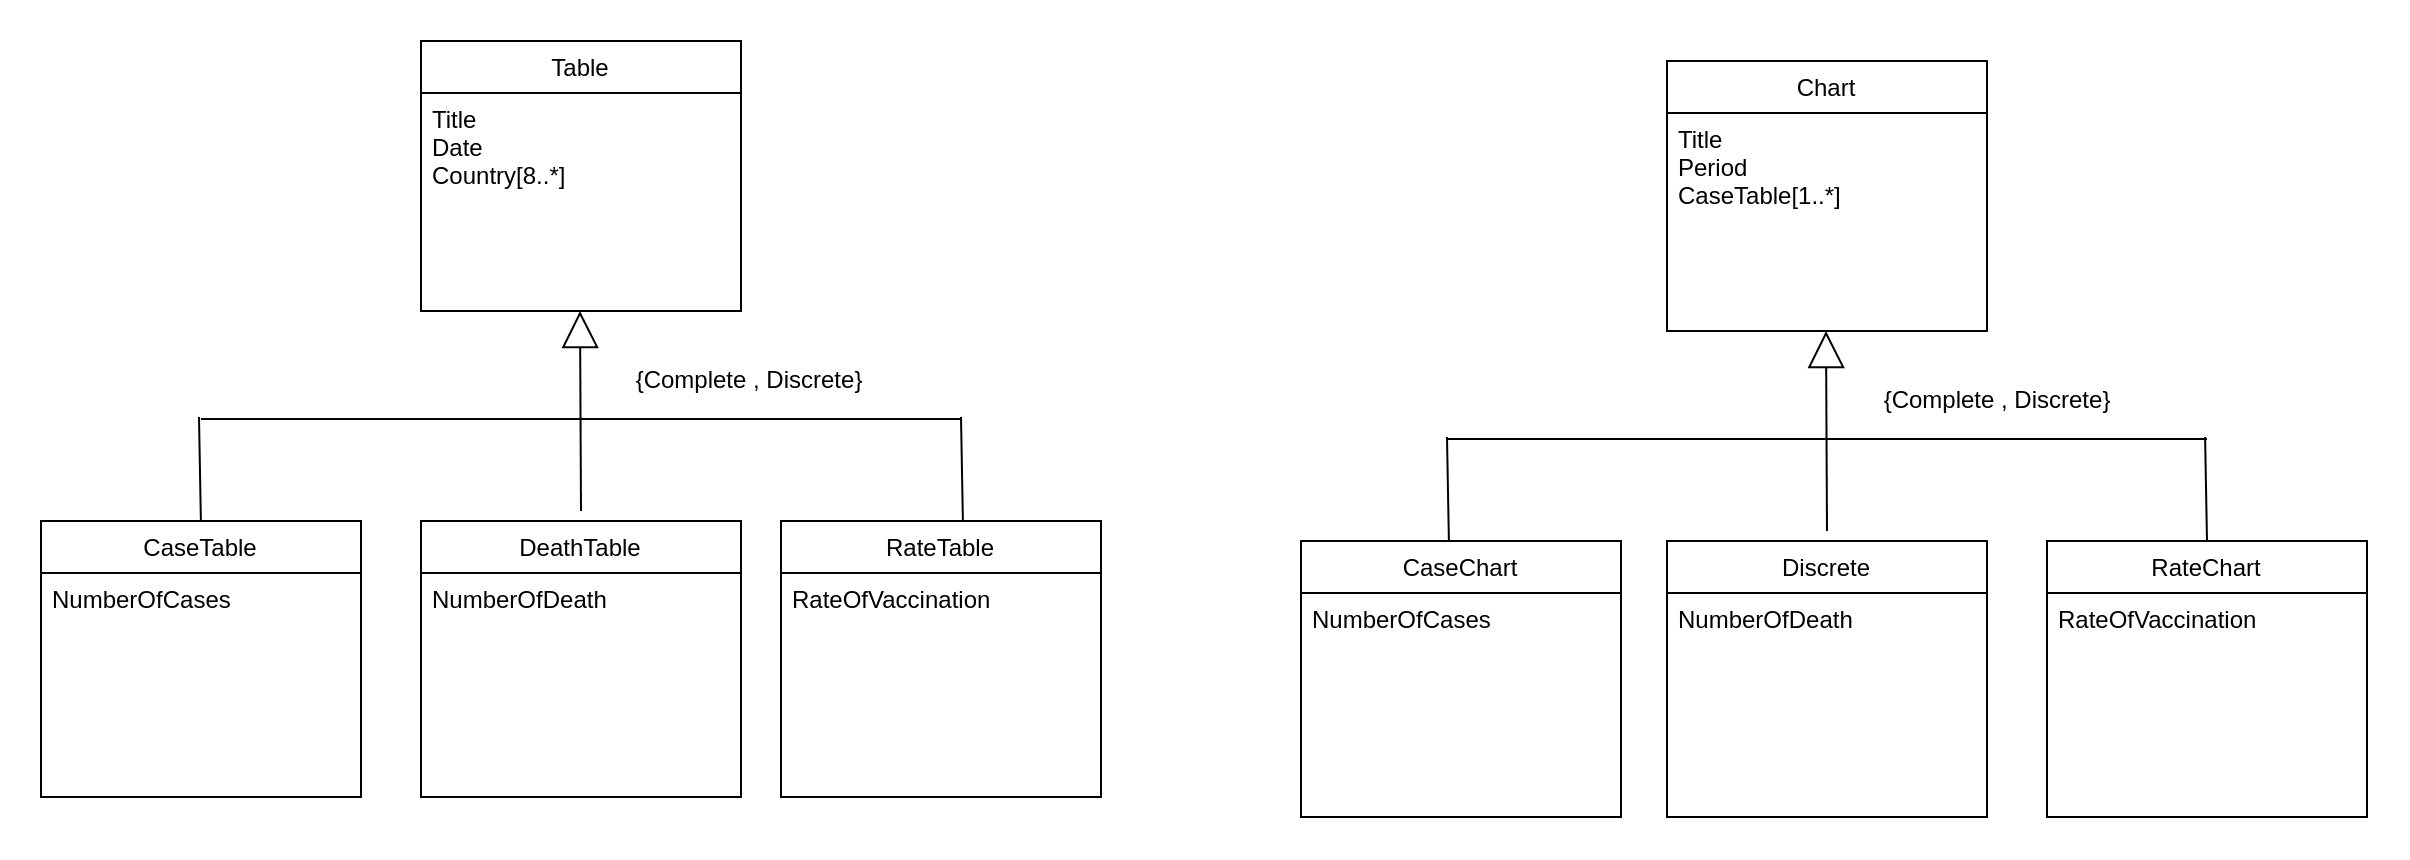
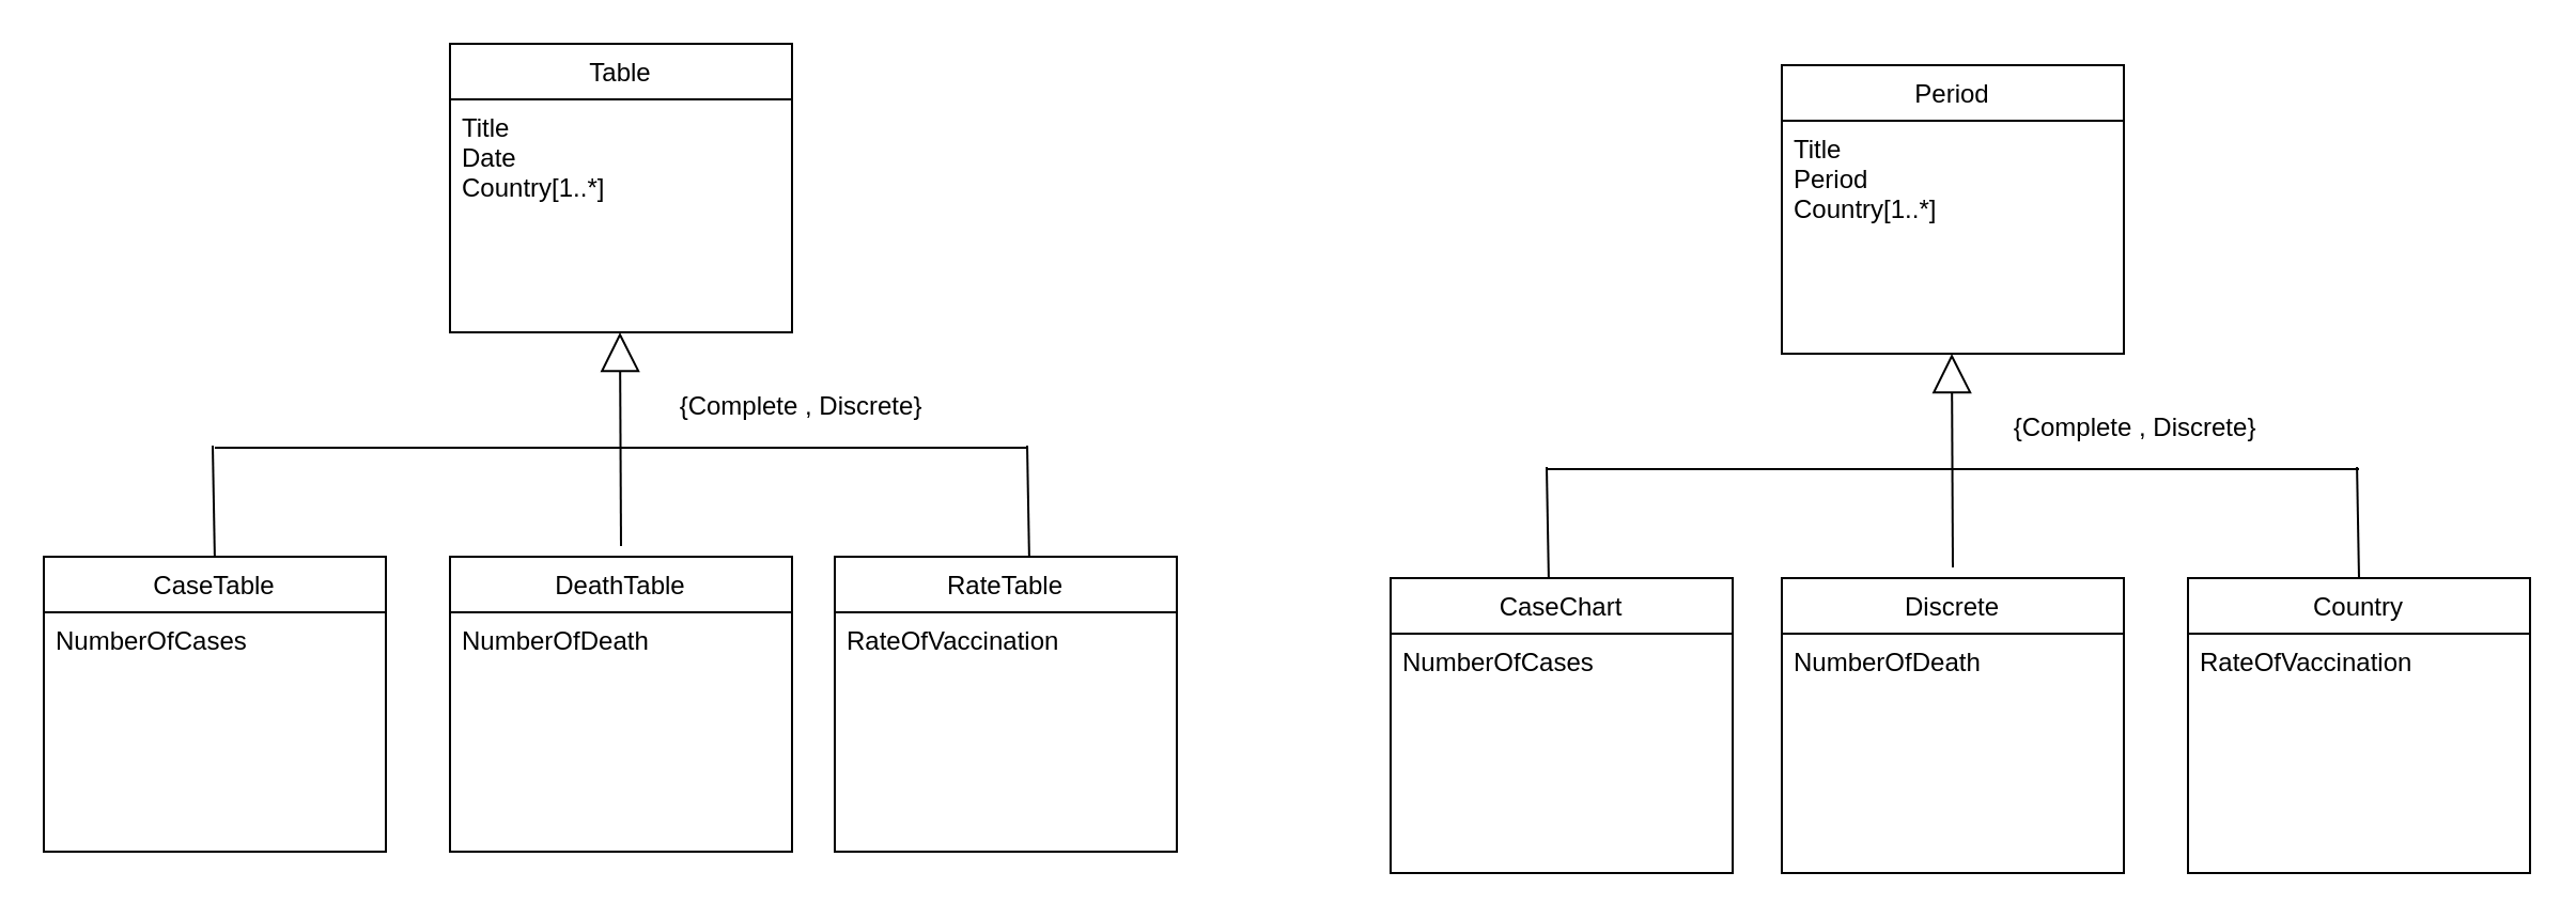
- <mxCell id="10" value="Chart" style="swimlane;fontStyle=0;align=center;verticalAlign=top;childLayout=stackLayout;horizontal=1;startSize=26;horizontalStack=0;resizeParent=1;resizeLast=0;collapsible=1;marginBottom=0;rounded=0;shadow=0;strokeWidth=1;" parent="1" vertex="1"><mxGeometry x="833" y="30" width="160" height="135" as="geometry"><mxRectangle x="130" y="380" width="160" height="26" as="alternateBounds" /></mxGeometry></mxCell>
+ <mxCell id="10" value="Period" style="swimlane;fontStyle=0;align=center;verticalAlign=top;childLayout=stackLayout;horizontal=1;startSize=26;horizontalStack=0;resizeParent=1;resizeLast=0;collapsible=1;marginBottom=0;rounded=0;shadow=0;strokeWidth=1;" parent="1" vertex="1"><mxGeometry x="833" y="30" width="160" height="135" as="geometry"><mxRectangle x="130" y="380" width="160" height="26" as="alternateBounds" /></mxGeometry></mxCell>
- <mxCell id="3" value="Title&#10;Date&#10;Country[8..*]" style="text;align=left;verticalAlign=top;spacingLeft=4;spacingRight=4;overflow=hidden;rotatable=0;points=[[0,0.5],[1,0.5]];portConstraint=eastwest;rounded=0;shadow=0;html=0;" parent="2" vertex="1"><mxGeometry y="26" width="160" height="74" as="geometry" /></mxCell>
+ <mxCell id="3" value="Title&#10;Date&#10;Country[1..*]" style="text;align=left;verticalAlign=top;spacingLeft=4;spacingRight=4;overflow=hidden;rotatable=0;points=[[0,0.5],[1,0.5]];portConstraint=eastwest;rounded=0;shadow=0;html=0;" parent="2" vertex="1"><mxGeometry y="26" width="160" height="74" as="geometry" /></mxCell>
- <mxCell id="11" value="Title&#10;Period&#10;CaseTable[1..*]" style="text;align=left;verticalAlign=top;spacingLeft=4;spacingRight=4;overflow=hidden;rotatable=0;points=[[0,0.5],[1,0.5]];portConstraint=eastwest;rounded=0;shadow=0;html=0;" parent="10" vertex="1"><mxGeometry y="26" width="160" height="74" as="geometry" /></mxCell>
+ <mxCell id="11" value="Title&#10;Period&#10;Country[1..*]" style="text;align=left;verticalAlign=top;spacingLeft=4;spacingRight=4;overflow=hidden;rotatable=0;points=[[0,0.5],[1,0.5]];portConstraint=eastwest;rounded=0;shadow=0;html=0;" parent="10" vertex="1"><mxGeometry y="26" width="160" height="74" as="geometry" /></mxCell>
- <mxCell id="16" value="RateChart" style="swimlane;fontStyle=0;align=center;verticalAlign=top;childLayout=stackLayout;horizontal=1;startSize=26;horizontalStack=0;resizeParent=1;resizeLast=0;collapsible=1;marginBottom=0;rounded=0;shadow=0;strokeWidth=1;" parent="1" vertex="1"><mxGeometry x="1023" y="270" width="160" height="138" as="geometry"><mxRectangle x="130" y="380" width="160" height="26" as="alternateBounds" /></mxGeometry></mxCell>
+ <mxCell id="16" value="Country" style="swimlane;fontStyle=0;align=center;verticalAlign=top;childLayout=stackLayout;horizontal=1;startSize=26;horizontalStack=0;resizeParent=1;resizeLast=0;collapsible=1;marginBottom=0;rounded=0;shadow=0;strokeWidth=1;" parent="1" vertex="1"><mxGeometry x="1023" y="270" width="160" height="138" as="geometry"><mxRectangle x="130" y="380" width="160" height="26" as="alternateBounds" /></mxGeometry></mxCell>
